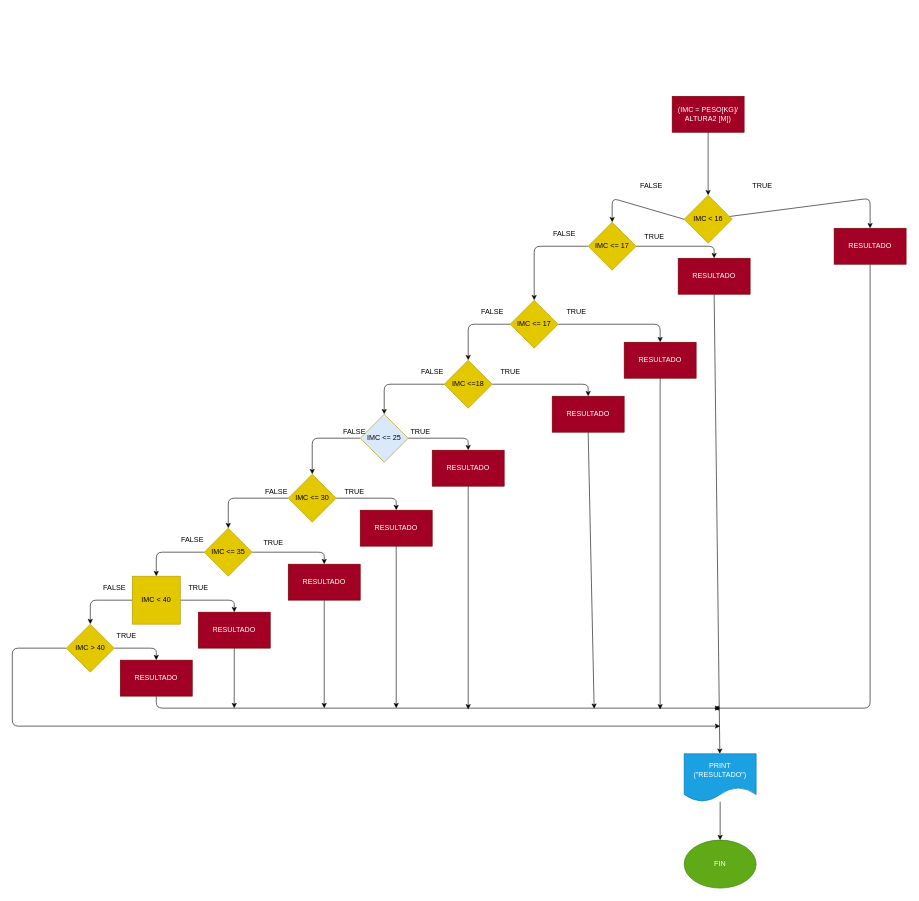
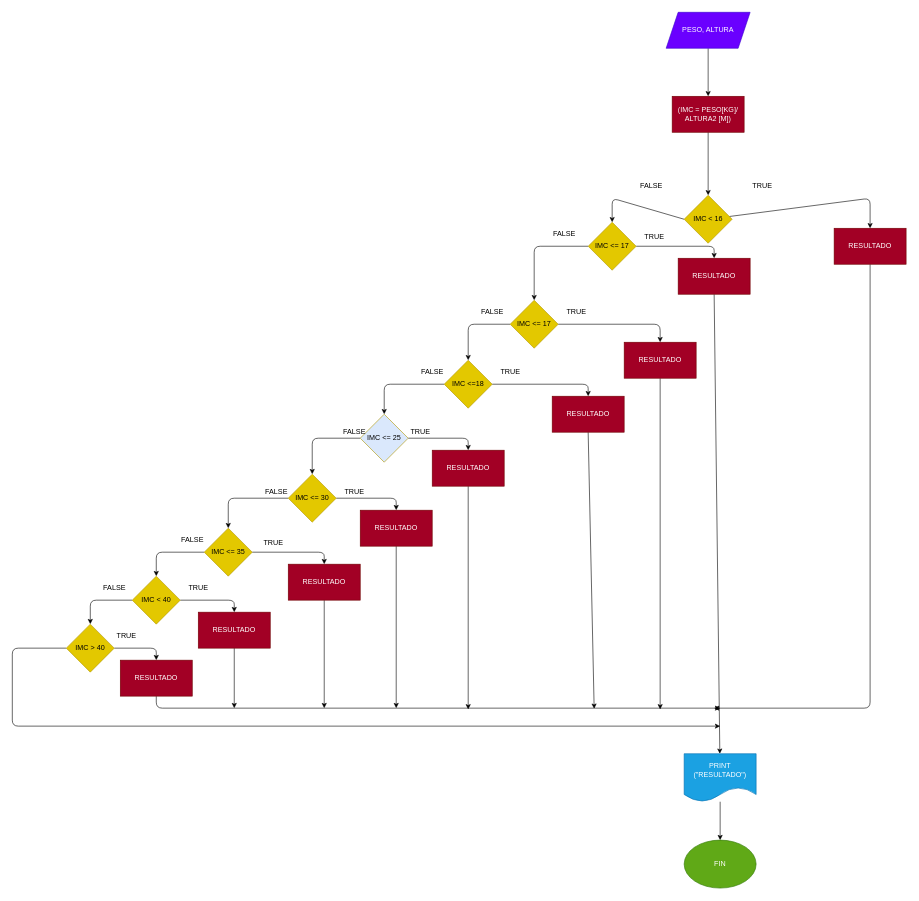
+ <mxCell id="3" value="PESO, ALTURA" style="shape=parallelogram;perimeter=parallelogramPerimeter;whiteSpace=wrap;html=1;fixedSize=1;fillColor=#6a00ff;fontColor=#ffffff;strokeColor=#3700CC;" vertex="1" parent="1"><mxGeometry x="1110" y="20" width="140" height="60" as="geometry" /></mxCell>
+ <mxCell id="2" value="" style="edgeStyle=none;html=1;" edge="1" parent="1" source="3" target="5"><mxGeometry relative="1" as="geometry" /></mxCell>
- <mxCell id="49" value="IMC &amp;lt; 40" style="whiteSpace=wrap;html=1;fillColor=#e3c800;fontColor=#000000;strokeColor=#B09500;rounded=0;" vertex="1" parent="1"><mxGeometry x="220" y="960" width="80" height="80" as="geometry" /></mxCell>
+ <mxCell id="49" value="IMC &amp;lt; 40" style="rhombus;whiteSpace=wrap;html=1;fillColor=#e3c800;fontColor=#000000;strokeColor=#B09500;" vertex="1" parent="1"><mxGeometry x="220" y="960" width="80" height="80" as="geometry" /></mxCell>
